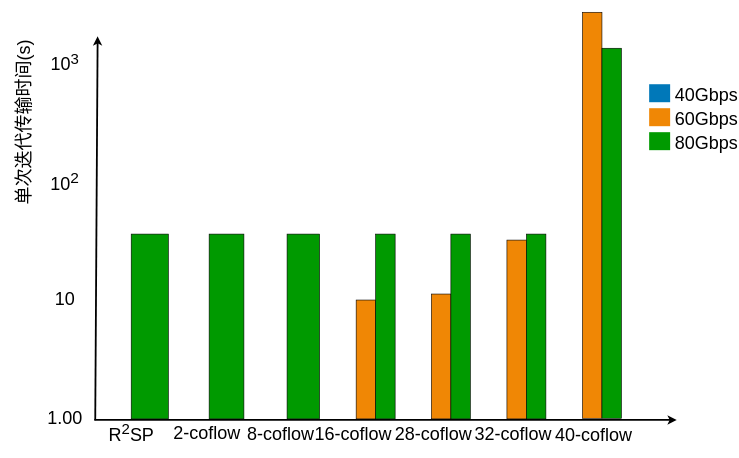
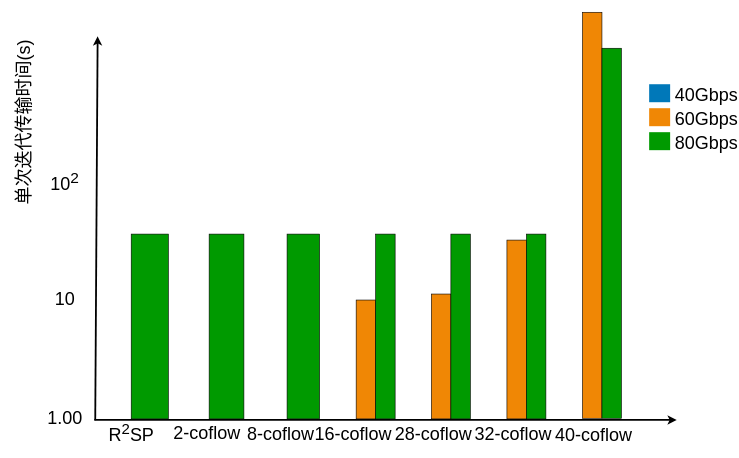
- <mxCell id="19" value="10&lt;sup&gt;3&lt;/sup&gt;" style="text;spacingTop=-5;align=center;verticalAlign=middle;fontStyle=0;html=1;fontSize=30;points=[];labelBackgroundColor=none;labelBorderColor=none;rounded=0;" parent="1" vertex="1"><mxGeometry x="92" y="85" width="30" height="40" as="geometry" /></mxCell>
